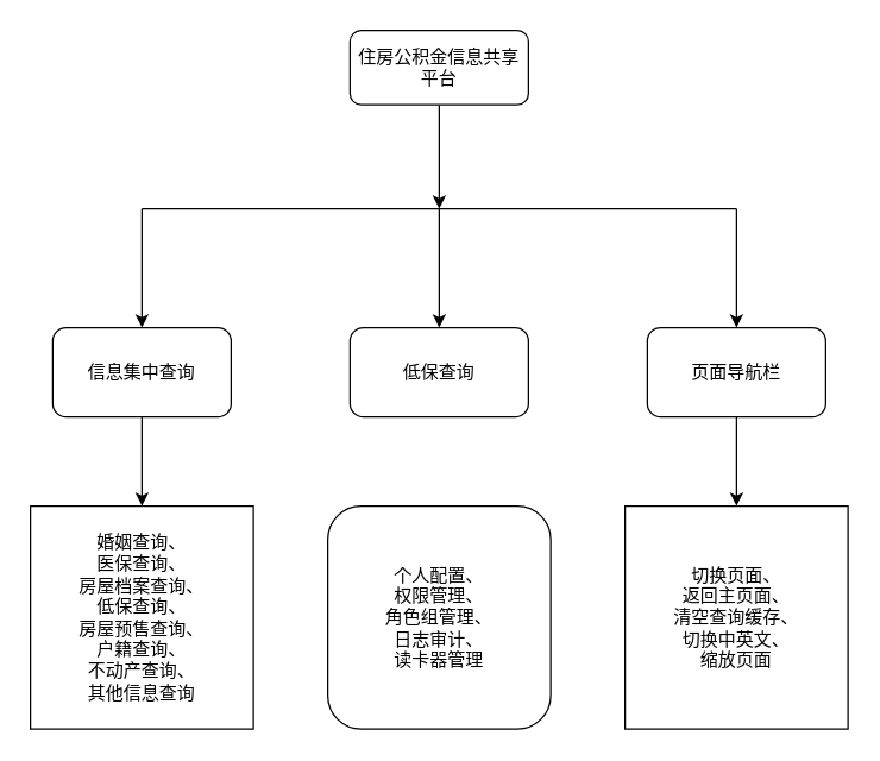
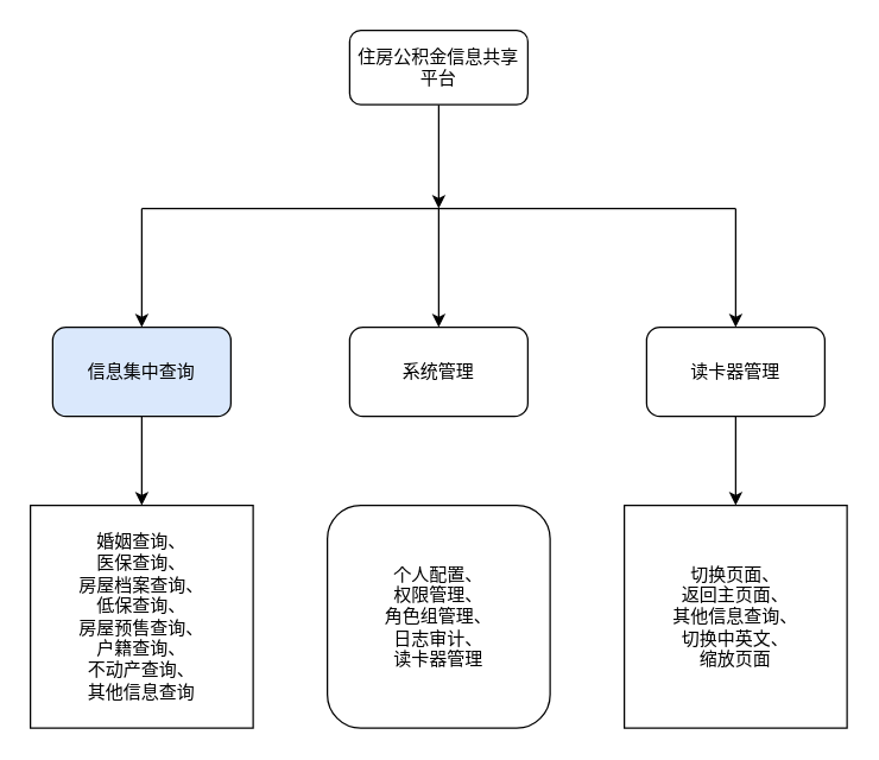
- <mxCell id="5" value="信息集中查询" style="rounded=1;whiteSpace=wrap;html=1;" vertex="1" parent="1"><mxGeometry x="35" y="220" width="120" height="60" as="geometry" /></mxCell>
+ <mxCell id="5" value="信息集中查询" style="rounded=1;whiteSpace=wrap;html=1;fillColor=#dae8fc;" vertex="1" parent="1"><mxGeometry x="35" y="220" width="120" height="60" as="geometry" /></mxCell>
- <mxCell id="8" value="低保查询" style="rounded=1;whiteSpace=wrap;html=1;" vertex="1" parent="1"><mxGeometry x="235" y="220" width="120" height="60" as="geometry" /></mxCell>
+ <mxCell id="8" value="系统管理" style="rounded=1;whiteSpace=wrap;html=1;" vertex="1" parent="1"><mxGeometry x="235" y="220" width="120" height="60" as="geometry" /></mxCell>
- <mxCell id="10" value="页面导航栏" style="rounded=1;whiteSpace=wrap;html=1;" vertex="1" parent="1"><mxGeometry x="435" y="220" width="120" height="60" as="geometry" /></mxCell>
+ <mxCell id="10" value="读卡器管理" style="rounded=1;whiteSpace=wrap;html=1;" vertex="1" parent="1"><mxGeometry x="435" y="220" width="120" height="60" as="geometry" /></mxCell>
- <mxCell id="15" value="切换页面、&lt;br&gt;返回主页面、&lt;br&gt;清空查询缓存、&lt;br&gt;切换中英文、&lt;br&gt;缩放页面" style="whiteSpace=wrap;html=1;aspect=fixed;" vertex="1" parent="1"><mxGeometry x="420" y="340" width="150" height="150" as="geometry" /></mxCell>
+ <mxCell id="15" value="切换页面、&lt;br&gt;返回主页面、&lt;br&gt;其他信息查询、&lt;br&gt;切换中英文、&lt;br&gt;缩放页面" style="whiteSpace=wrap;html=1;aspect=fixed;" vertex="1" parent="1"><mxGeometry x="420" y="340" width="150" height="150" as="geometry" /></mxCell>
